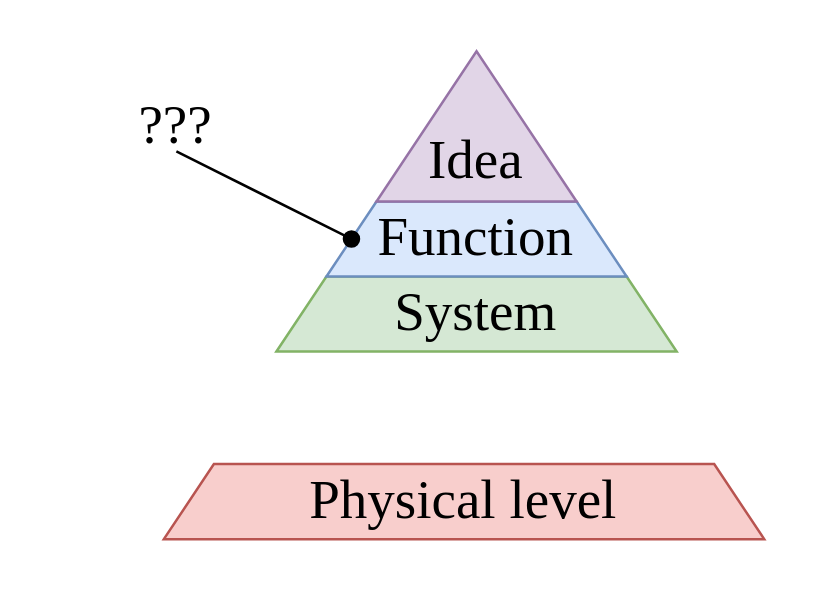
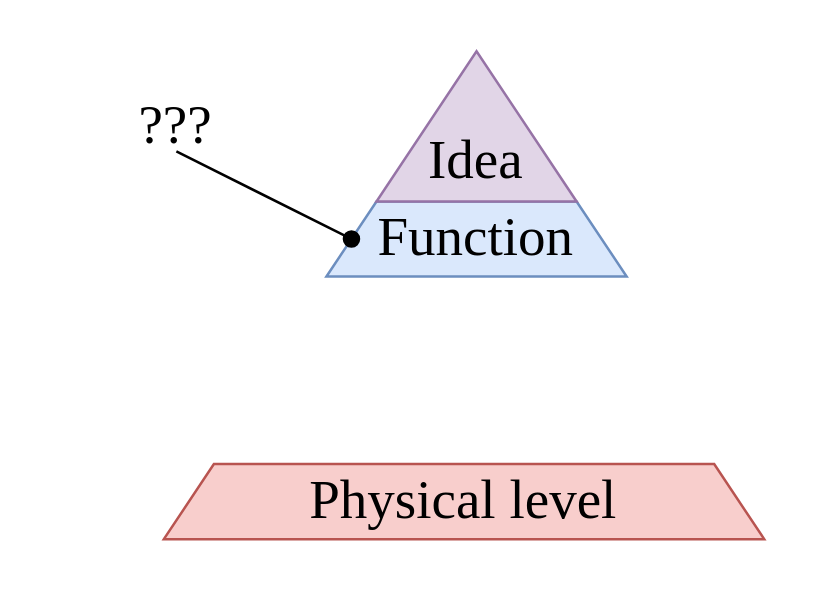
- <mxCell id="3" value="System" style="shape=trapezoid;perimeter=trapezoidPerimeter;whiteSpace=wrap;html=1;fixedSize=1;fontFamily=UGent Panno Text;fontSize=22;fillColor=#d5e8d4;strokeColor=#82b366;" parent="1" vertex="1"><mxGeometry x="110" y="110" width="160" height="30" as="geometry" /></mxCell>
